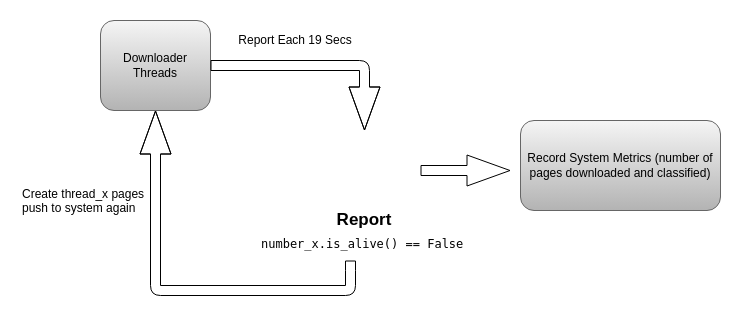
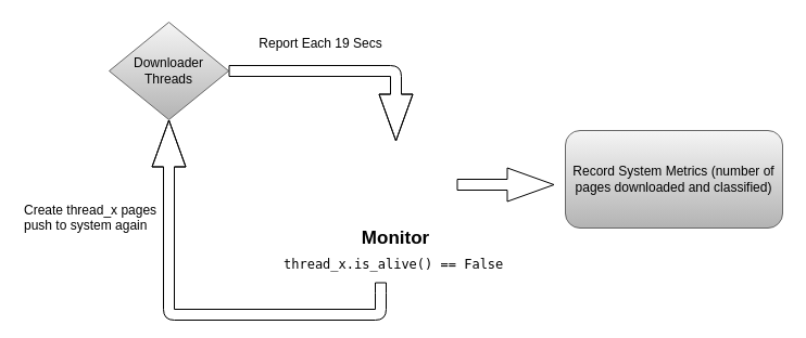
- <mxCell id="3" value="Downloader Threads" style="rounded=1;whiteSpace=wrap;html=1;hachureGap=4;pointerEvents=0;fillColor=#f5f5f5;strokeColor=#666666;gradientColor=#b3b3b3;" vertex="1" parent="1"><mxGeometry x="100" y="20" width="110" height="90" as="geometry" /></mxCell>
+ <mxCell id="3" value="Downloader Threads" style="rhombus;whiteSpace=wrap;html=1;hachureGap=4;pointerEvents=0;fillColor=#f5f5f5;strokeColor=#666666;gradientColor=#b3b3b3;" vertex="1" parent="1"><mxGeometry x="100" y="20" width="110" height="90" as="geometry" /></mxCell>
- <mxCell id="5" value="&lt;b&gt;&lt;font style=&quot;font-size: 17px&quot;&gt;Report&lt;/font&gt;&lt;/b&gt;" style="text;html=1;strokeColor=none;fillColor=none;align=center;verticalAlign=middle;whiteSpace=wrap;rounded=0;hachureGap=4;pointerEvents=0;" vertex="1" parent="1"><mxGeometry x="341" y="210" width="46" height="20" as="geometry" /></mxCell>
+ <mxCell id="5" value="&lt;b&gt;&lt;font style=&quot;font-size: 17px&quot;&gt;Monitor&lt;/font&gt;&lt;/b&gt;" style="text;html=1;strokeColor=none;fillColor=none;align=center;verticalAlign=middle;whiteSpace=wrap;rounded=0;hachureGap=4;pointerEvents=0;" vertex="1" parent="1"><mxGeometry x="341" y="210" width="46" height="20" as="geometry" /></mxCell>
- <mxCell id="6" value="&lt;pre&gt;&lt;span class=&quot;n&quot;&gt;number&lt;/span&gt;&lt;span class=&quot;o&quot;&gt;_x.&lt;/span&gt;&lt;span class=&quot;n&quot;&gt;is_alive&lt;/span&gt;&lt;span class=&quot;p&quot;&gt;&lt;/span&gt;() == False&lt;/pre&gt;" style="text;whiteSpace=wrap;html=1;" vertex="1" parent="1"><mxGeometry x="259" y="218" width="210" height="50" as="geometry" /></mxCell>
+ <mxCell id="6" value="&lt;pre&gt;&lt;span class=&quot;n&quot;&gt;thread&lt;/span&gt;&lt;span class=&quot;o&quot;&gt;_x.&lt;/span&gt;&lt;span class=&quot;n&quot;&gt;is_alive&lt;/span&gt;&lt;span class=&quot;p&quot;&gt;&lt;/span&gt;() == False&lt;/pre&gt;" style="text;whiteSpace=wrap;html=1;" vertex="1" parent="1"><mxGeometry x="259" y="218" width="210" height="50" as="geometry" /></mxCell>
